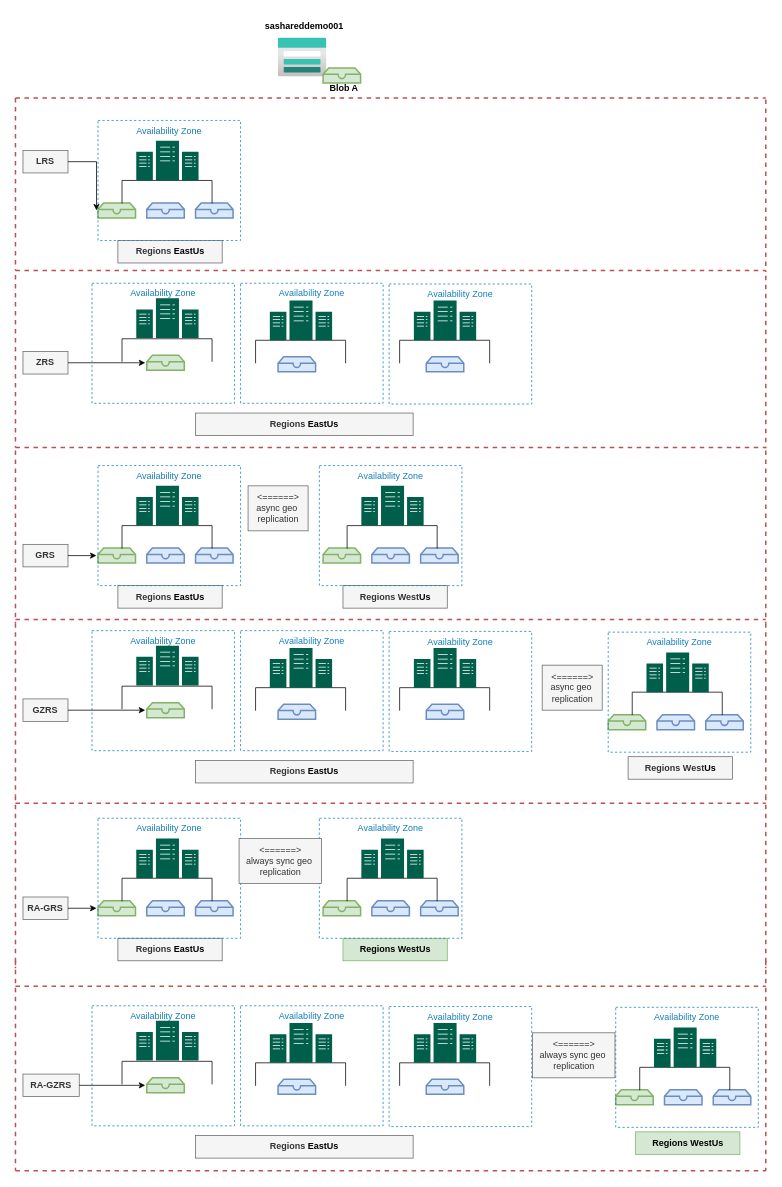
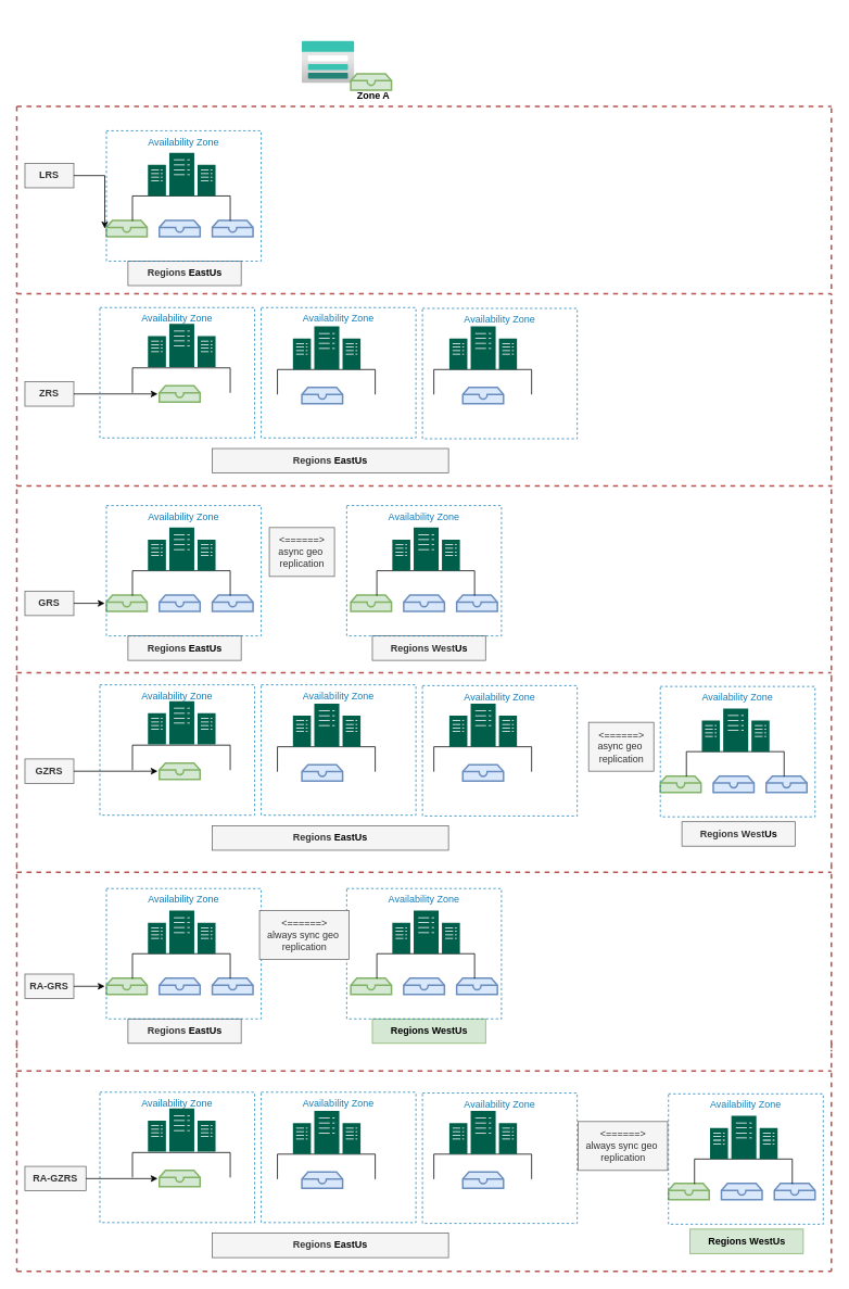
- <mxCell id="3" value="&lt;b&gt;sashareddemo001&lt;/b&gt;" style="text;html=1;align=center;verticalAlign=middle;whiteSpace=wrap;rounded=0;" parent="1" vertex="1"><mxGeometry x="360" y="20" width="90" height="30" as="geometry" /></mxCell>
- <mxCell id="25" value="&lt;b&gt;Blob A&lt;/b&gt;" style="text;html=1;align=center;verticalAlign=middle;whiteSpace=wrap;rounded=0;" parent="1" vertex="1"><mxGeometry x="428" y="102" width="60" height="30" as="geometry" /></mxCell>
+ <mxCell id="25" value="&lt;b&gt;Zone A&lt;/b&gt;" style="text;html=1;align=center;verticalAlign=middle;whiteSpace=wrap;rounded=0;" parent="1" vertex="1"><mxGeometry x="428" y="102" width="60" height="30" as="geometry" /></mxCell>
